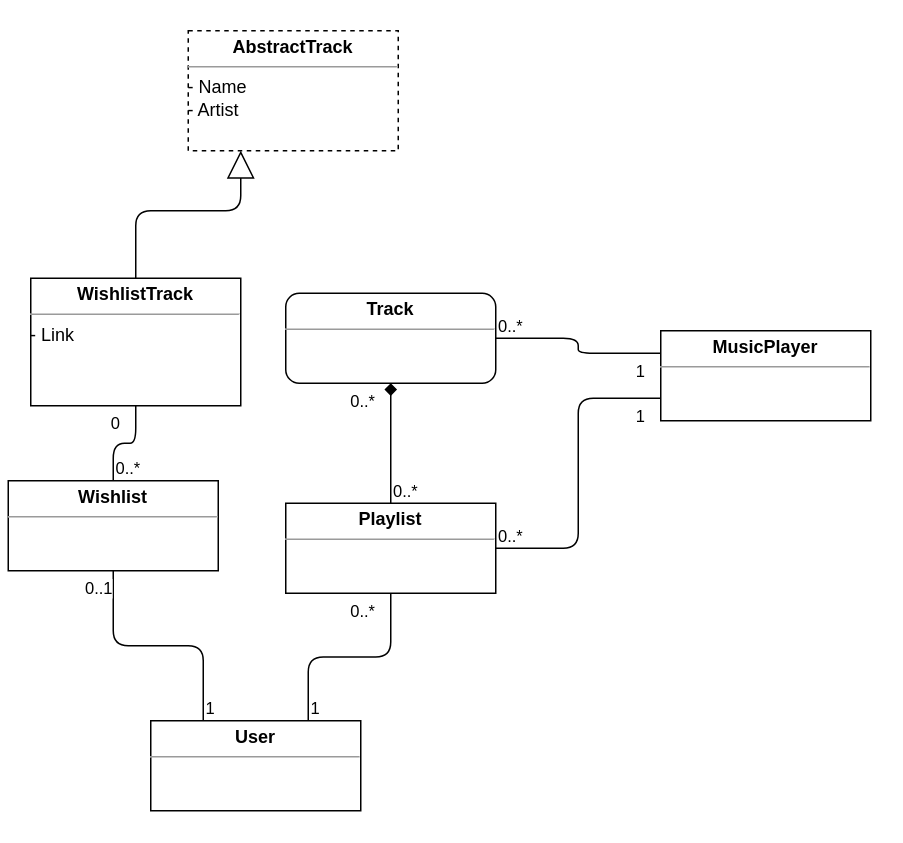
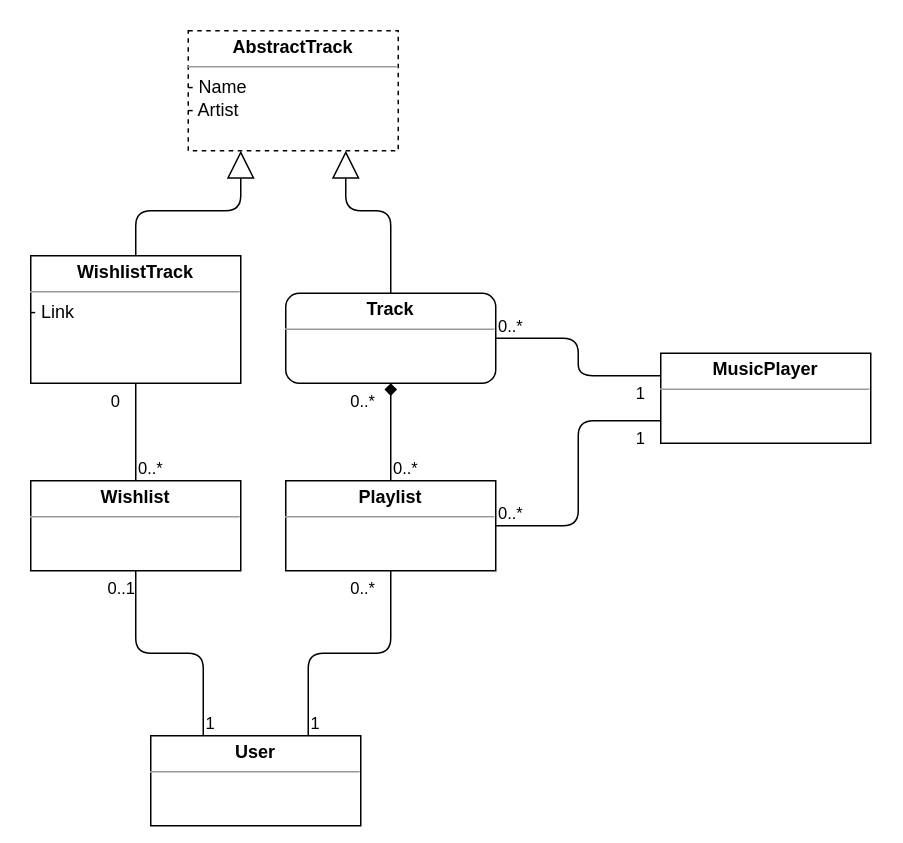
+ <mxCell id="28" value="" style="endArrow=block;endSize=16;endFill=0;html=1;entryX=0.75;entryY=1;entryDx=0;entryDy=0;exitX=0.5;exitY=0;exitDx=0;exitDy=0;" edge="1" parent="1" source="3" target="26"><mxGeometry width="160" relative="1" as="geometry"><mxPoint x="-70" y="120" as="sourcePoint" /><mxPoint x="90" y="120" as="targetPoint" /><Array as="points"><mxPoint x="260" y="140" /><mxPoint x="230" y="140" /></Array></mxGeometry></mxCell>
- <mxCell id="13" value="&lt;p style=&quot;margin: 0px ; margin-top: 4px ; text-align: center&quot;&gt;&lt;b&gt;WishlistTrack&lt;/b&gt;&lt;/p&gt;&lt;hr size=&quot;1&quot;&gt;&lt;div style=&quot;height: 2px&quot;&gt;- Link&lt;/div&gt;" style="verticalAlign=top;align=left;overflow=fill;fontSize=12;fontFamily=Helvetica;html=1;" parent="1" vertex="1"><mxGeometry x="20" y="185" width="140" height="85" as="geometry" /></mxCell>
+ <mxCell id="13" value="&lt;p style=&quot;margin: 0px ; margin-top: 4px ; text-align: center&quot;&gt;&lt;b&gt;WishlistTrack&lt;/b&gt;&lt;/p&gt;&lt;hr size=&quot;1&quot;&gt;&lt;div style=&quot;height: 2px&quot;&gt;- Link&lt;/div&gt;" style="verticalAlign=top;align=left;overflow=fill;fontSize=12;fontFamily=Helvetica;html=1;" parent="1" vertex="1"><mxGeometry x="20" y="170" width="140" height="85" as="geometry" /></mxCell>
- <mxCell id="2" value="&lt;p style=&quot;margin: 0px ; margin-top: 4px ; text-align: center&quot;&gt;&lt;b&gt;MusicPlayer&lt;/b&gt;&lt;/p&gt;&lt;hr size=&quot;1&quot;&gt;&lt;div style=&quot;height: 2px&quot;&gt;&lt;/div&gt;&lt;div style=&quot;height: 2px&quot;&gt;&lt;/div&gt;" style="verticalAlign=top;align=left;overflow=fill;fontSize=12;fontFamily=Helvetica;html=1;" parent="1" vertex="1"><mxGeometry x="440" y="220" width="140" height="60" as="geometry" /></mxCell>
+ <mxCell id="2" value="&lt;p style=&quot;margin: 0px ; margin-top: 4px ; text-align: center&quot;&gt;&lt;b&gt;MusicPlayer&lt;/b&gt;&lt;/p&gt;&lt;hr size=&quot;1&quot;&gt;&lt;div style=&quot;height: 2px&quot;&gt;&lt;/div&gt;&lt;div style=&quot;height: 2px&quot;&gt;&lt;/div&gt;" style="verticalAlign=top;align=left;overflow=fill;fontSize=12;fontFamily=Helvetica;html=1;" parent="1" vertex="1"><mxGeometry x="440" y="235" width="140" height="60" as="geometry" /></mxCell>
- <mxCell id="8" value="&lt;p style=&quot;margin: 0px ; margin-top: 4px ; text-align: center&quot;&gt;&lt;b&gt;Wishlist&lt;/b&gt;&lt;/p&gt;&lt;hr size=&quot;1&quot;&gt;&lt;div style=&quot;height: 2px&quot;&gt;&lt;br&gt;&lt;/div&gt;" style="verticalAlign=top;align=left;overflow=fill;fontSize=12;fontFamily=Helvetica;html=1;" parent="1" vertex="1"><mxGeometry x="5" y="320" width="140" height="60" as="geometry" /></mxCell>
+ <mxCell id="8" value="&lt;p style=&quot;margin: 0px ; margin-top: 4px ; text-align: center&quot;&gt;&lt;b&gt;Wishlist&lt;/b&gt;&lt;/p&gt;&lt;hr size=&quot;1&quot;&gt;&lt;div style=&quot;height: 2px&quot;&gt;&lt;br&gt;&lt;/div&gt;" style="verticalAlign=top;align=left;overflow=fill;fontSize=12;fontFamily=Helvetica;html=1;" parent="1" vertex="1"><mxGeometry x="20" y="320" width="140" height="60" as="geometry" /></mxCell>
- <mxCell id="4" value="&lt;p style=&quot;margin: 0px ; margin-top: 4px ; text-align: center&quot;&gt;&lt;b&gt;Playlist&lt;/b&gt;&lt;/p&gt;&lt;hr size=&quot;1&quot;&gt;&lt;div style=&quot;height: 2px&quot;&gt;&lt;br&gt;&lt;/div&gt;" style="verticalAlign=top;align=left;overflow=fill;fontSize=12;fontFamily=Helvetica;html=1;" parent="1" vertex="1"><mxGeometry x="190" y="335" width="140" height="60" as="geometry" /></mxCell>
+ <mxCell id="4" value="&lt;p style=&quot;margin: 0px ; margin-top: 4px ; text-align: center&quot;&gt;&lt;b&gt;Playlist&lt;/b&gt;&lt;/p&gt;&lt;hr size=&quot;1&quot;&gt;&lt;div style=&quot;height: 2px&quot;&gt;&lt;br&gt;&lt;/div&gt;" style="verticalAlign=top;align=left;overflow=fill;fontSize=12;fontFamily=Helvetica;html=1;" parent="1" vertex="1"><mxGeometry x="190" y="320" width="140" height="60" as="geometry" /></mxCell>
- <mxCell id="9" value="&lt;p style=&quot;margin: 0px ; margin-top: 4px ; text-align: center&quot;&gt;&lt;b&gt;User&lt;/b&gt;&lt;/p&gt;&lt;hr size=&quot;1&quot;&gt;&lt;div style=&quot;height: 2px&quot;&gt;&lt;br&gt;&lt;/div&gt;" style="verticalAlign=top;align=left;overflow=fill;fontSize=12;fontFamily=Helvetica;html=1;" parent="1" vertex="1"><mxGeometry x="100" y="480" width="140" height="60" as="geometry" /></mxCell>
+ <mxCell id="9" value="&lt;p style=&quot;margin: 0px ; margin-top: 4px ; text-align: center&quot;&gt;&lt;b&gt;User&lt;/b&gt;&lt;/p&gt;&lt;hr size=&quot;1&quot;&gt;&lt;div style=&quot;height: 2px&quot;&gt;&lt;br&gt;&lt;/div&gt;" style="verticalAlign=top;align=left;overflow=fill;fontSize=12;fontFamily=Helvetica;html=1;" parent="1" vertex="1"><mxGeometry x="100" y="490" width="140" height="60" as="geometry" /></mxCell>
